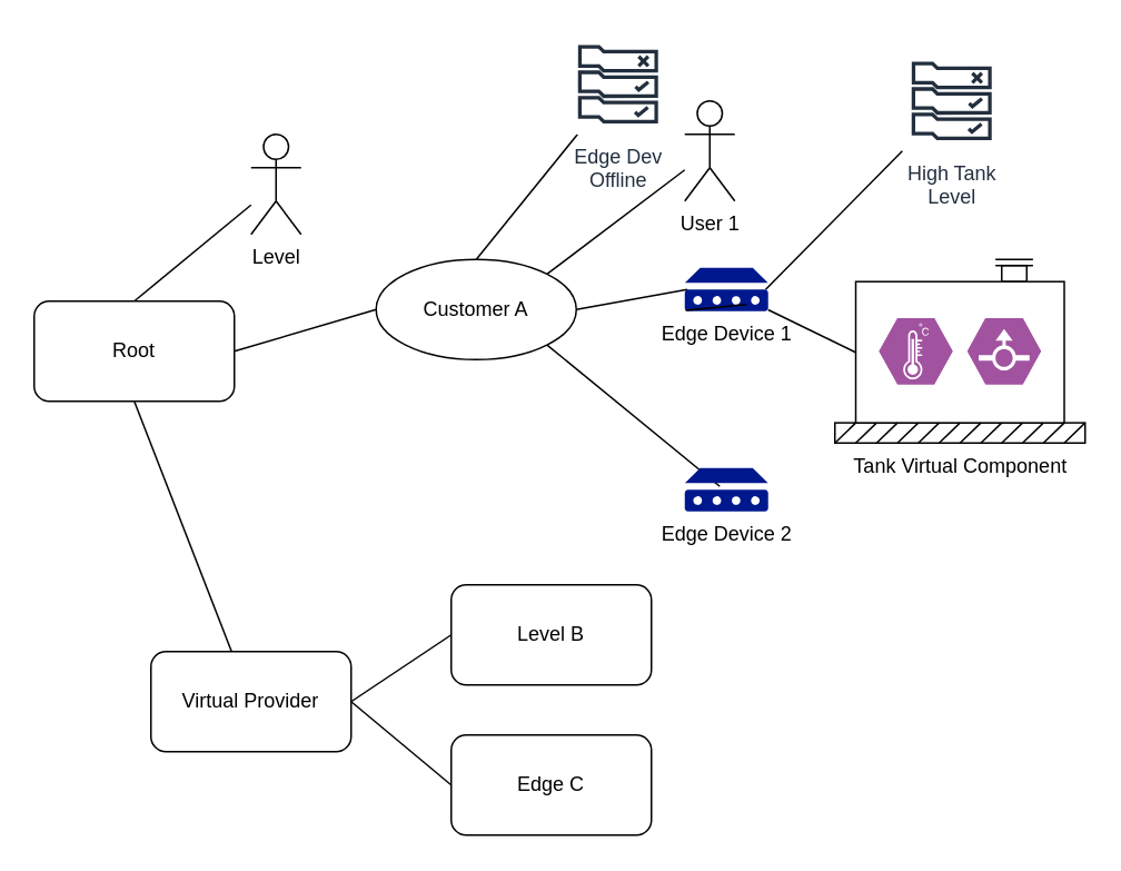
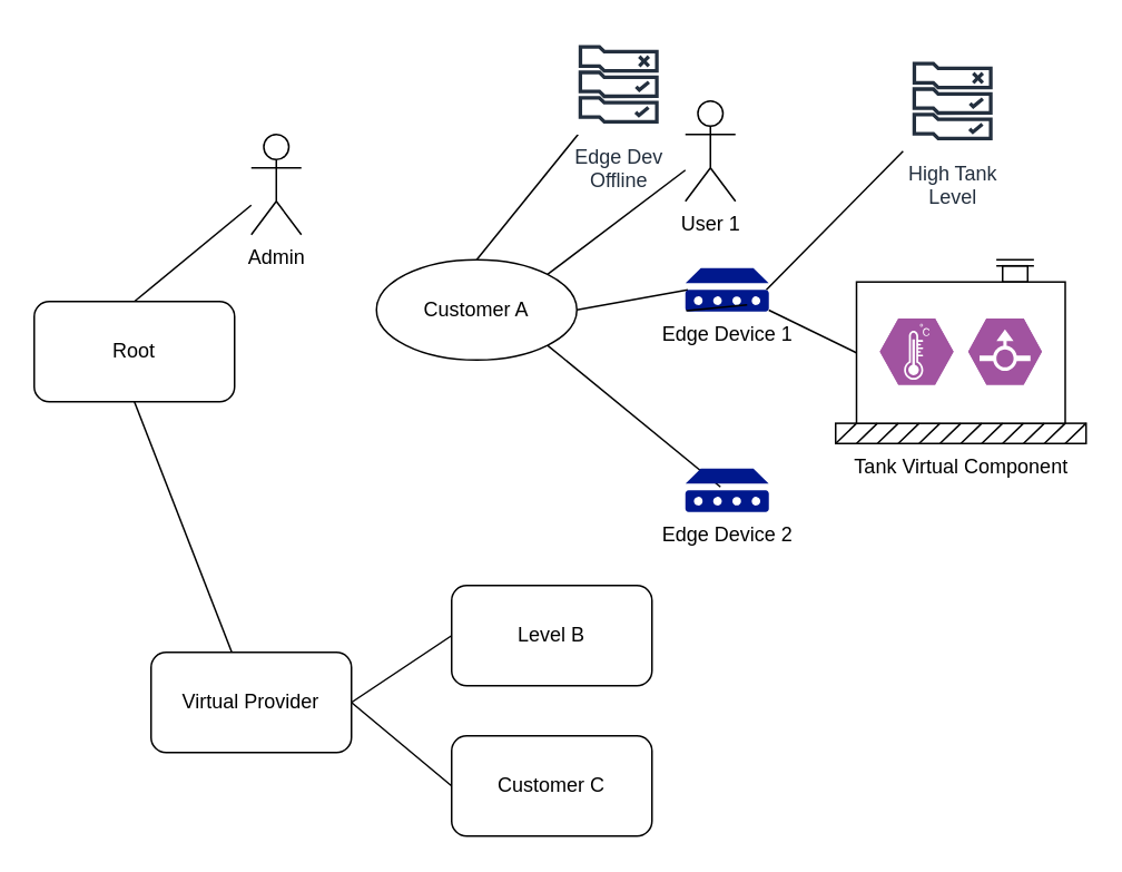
- <mxCell id="6" value="Level" style="shape=umlActor;verticalLabelPosition=bottom;verticalAlign=top;html=1;outlineConnect=0;" parent="1" vertex="1"><mxGeometry x="150" y="80" width="30" height="60" as="geometry" /></mxCell>
+ <mxCell id="6" value="Admin" style="shape=umlActor;verticalLabelPosition=bottom;verticalAlign=top;html=1;outlineConnect=0;" parent="1" vertex="1"><mxGeometry x="150" y="80" width="30" height="60" as="geometry" /></mxCell>
- <mxCell id="3" style="edgeStyle=none;rounded=0;orthogonalLoop=1;jettySize=auto;html=1;exitX=1;exitY=0.5;exitDx=0;exitDy=0;entryX=0;entryY=0.5;entryDx=0;entryDy=0;endArrow=none;endFill=0;" parent="1" source="5" target="10" edge="1"><mxGeometry relative="1" as="geometry" /></mxCell>
- <mxCell id="27" value="Edge C" style="rounded=1;whiteSpace=wrap;html=1;" vertex="1" parent="1"><mxGeometry x="270" y="440" width="120" height="60" as="geometry" /></mxCell>
+ <mxCell id="27" value="Customer C" style="rounded=1;whiteSpace=wrap;html=1;" vertex="1" parent="1"><mxGeometry x="270" y="440" width="120" height="60" as="geometry" /></mxCell>
